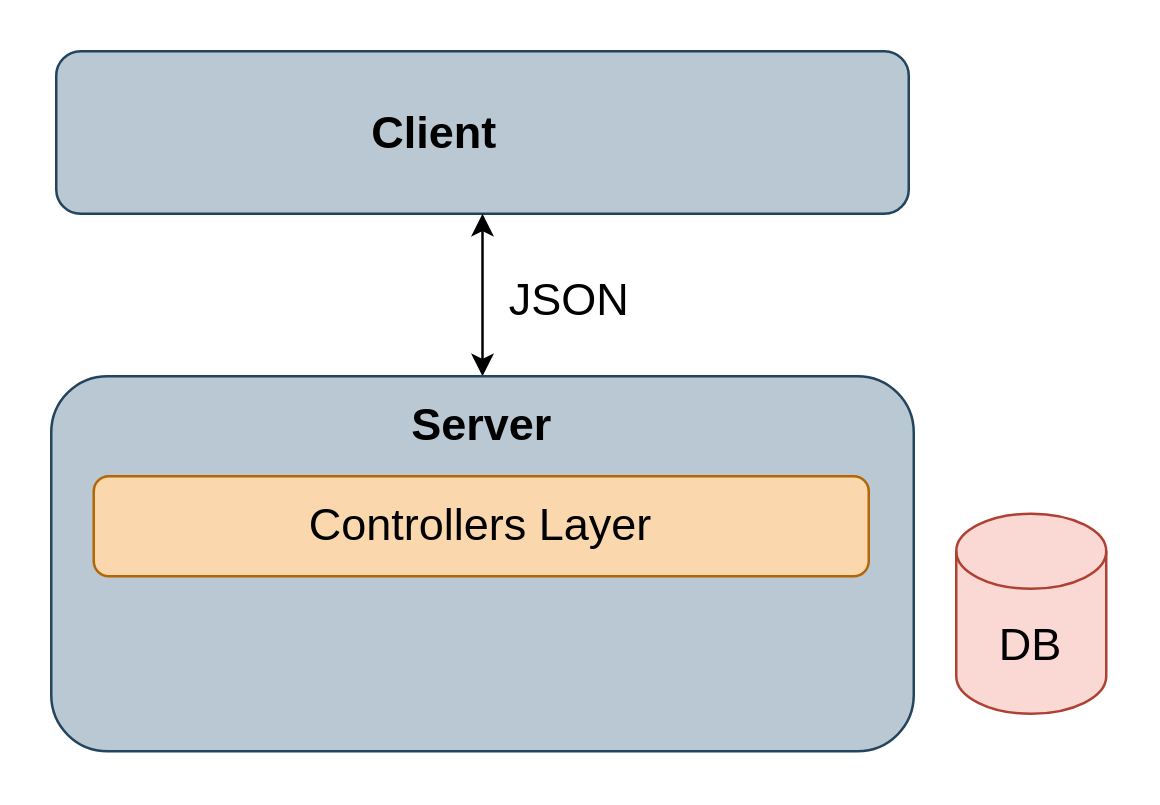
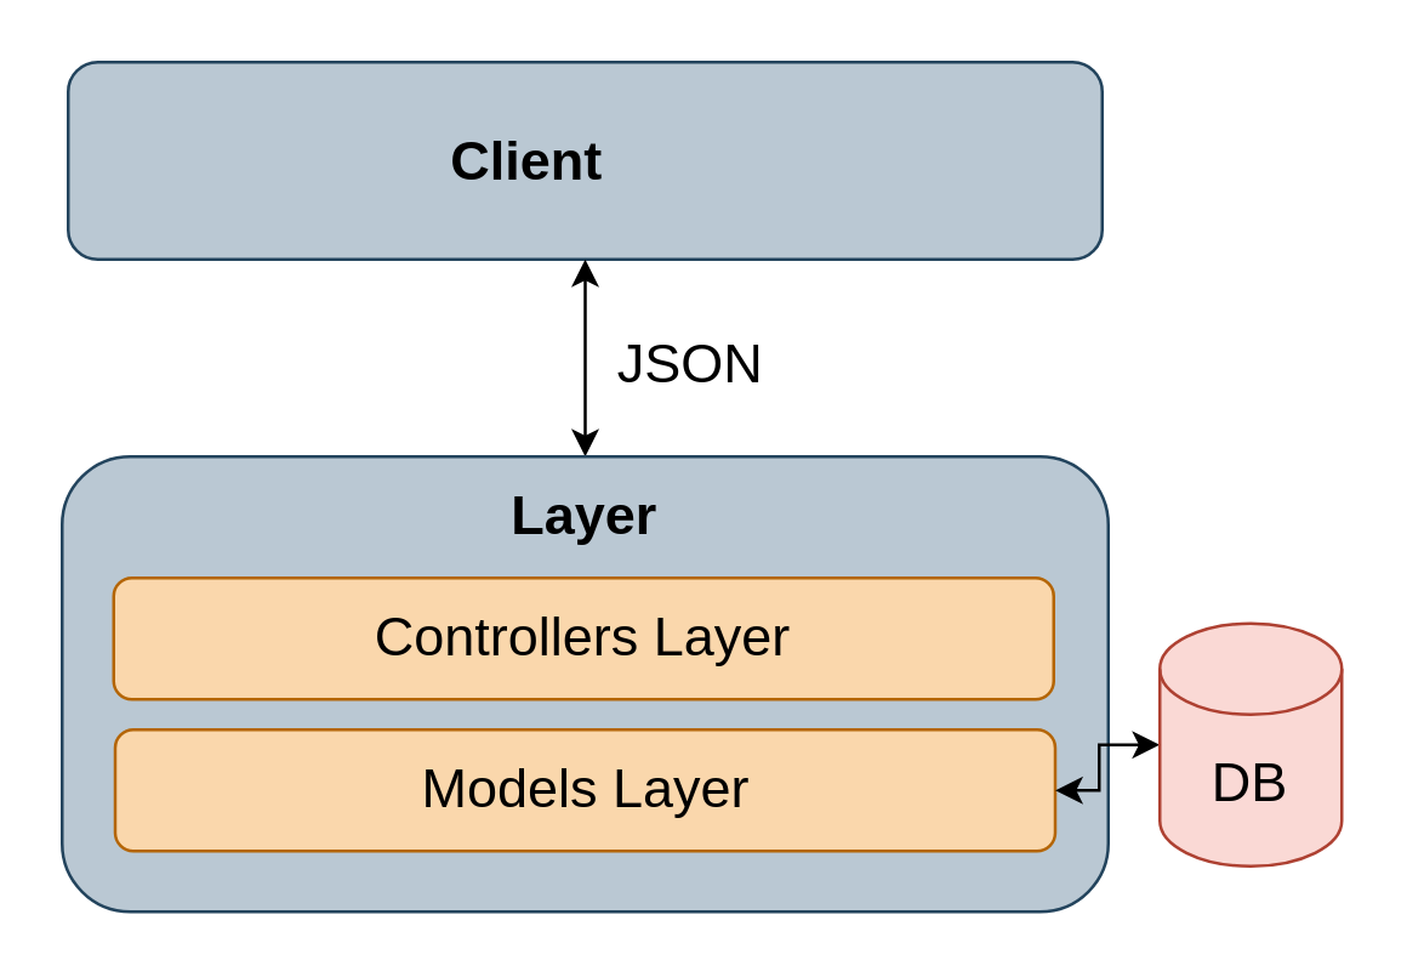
- <mxCell id="6" value="Server" style="text;html=1;align=center;verticalAlign=middle;resizable=0;points=[];autosize=1;strokeColor=none;fillColor=none;fontStyle=1;fontSize=18;" parent="1" vertex="1"><mxGeometry x="152" y="150" width="80" height="40" as="geometry" /></mxCell>
+ <mxCell id="6" value="Layer" style="text;html=1;align=center;verticalAlign=middle;resizable=0;points=[];autosize=1;strokeColor=none;fillColor=none;fontStyle=1;fontSize=18;" parent="1" vertex="1"><mxGeometry x="152" y="150" width="80" height="40" as="geometry" /></mxCell>
+ <mxCell id="10" style="edgeStyle=orthogonalEdgeStyle;rounded=0;orthogonalLoop=1;jettySize=auto;html=1;fontSize=18;startArrow=classic;startFill=1;" parent="1" source="11" target="9" edge="1"><mxGeometry relative="1" as="geometry" /></mxCell>
+ <mxCell id="9" value="Models Layer" style="rounded=1;whiteSpace=wrap;html=1;fillColor=#fad7ac;strokeColor=#b46504;fontSize=18;" parent="1" vertex="1"><mxGeometry x="37.5" y="240" width="310" height="40" as="geometry" /></mxCell>
